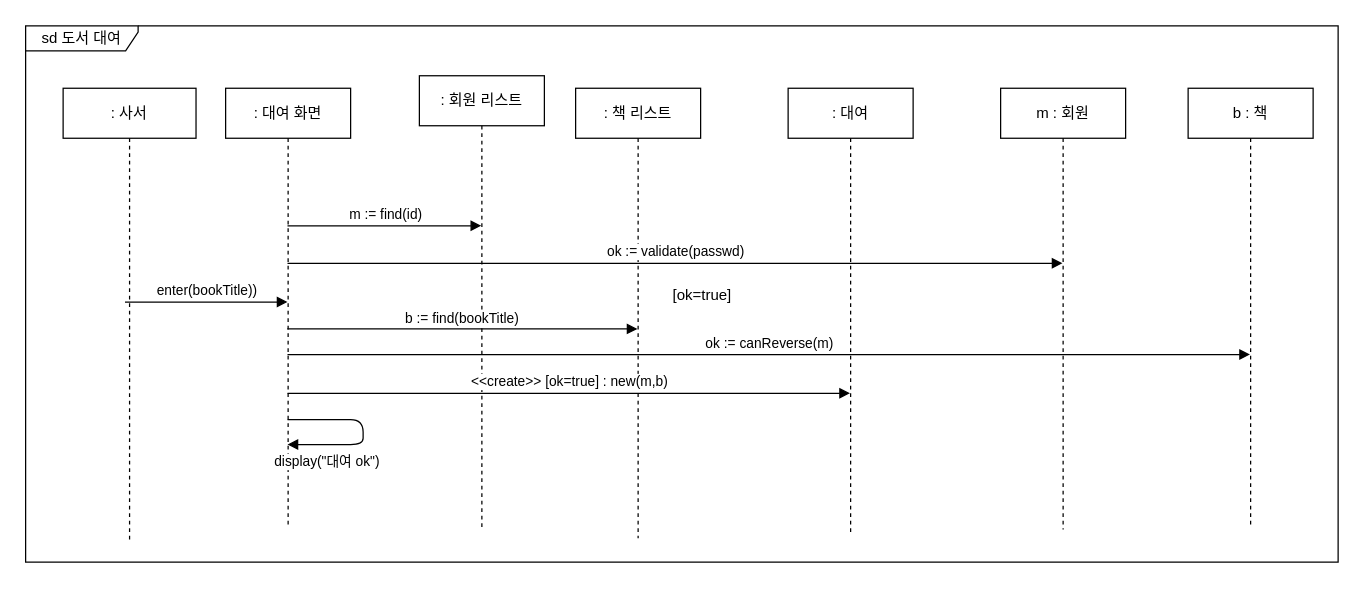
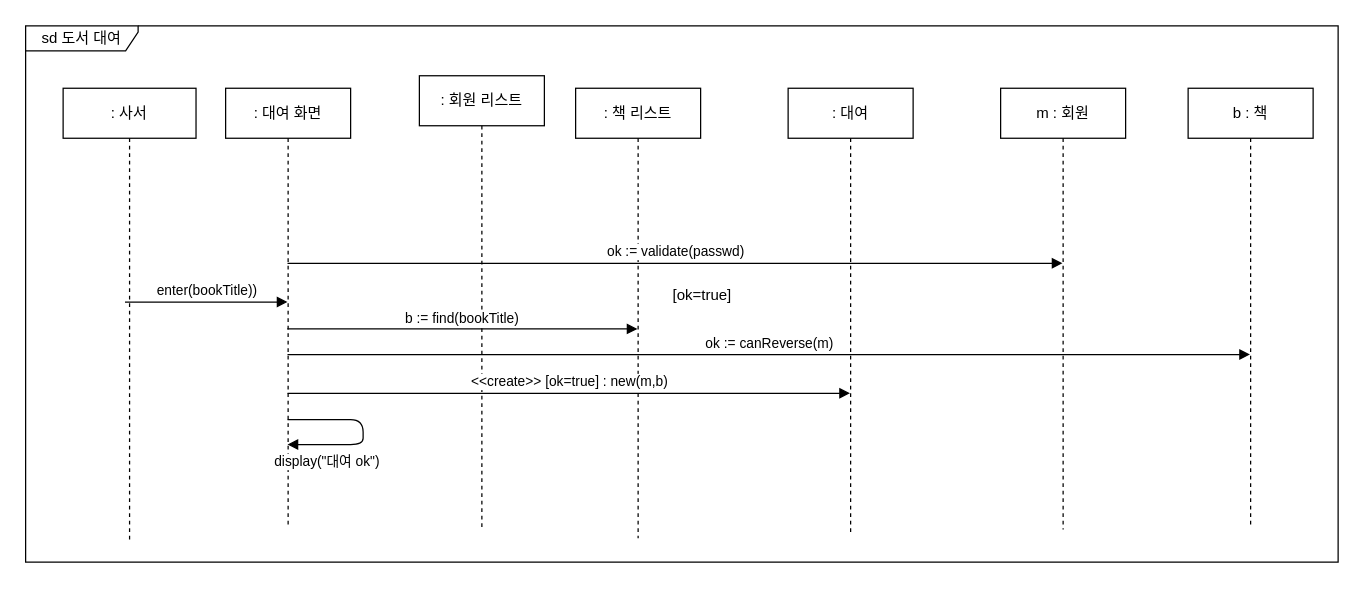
- <mxCell id="10" value="m := find(id)" style="html=1;verticalAlign=bottom;endArrow=block;" parent="1" source="4" target="5" edge="1"><mxGeometry width="80" relative="1" as="geometry"><mxPoint x="240" y="180" as="sourcePoint" /><mxPoint x="370" y="180" as="targetPoint" /><Array as="points"><mxPoint x="330.5" y="180" /></Array></mxGeometry></mxCell>
